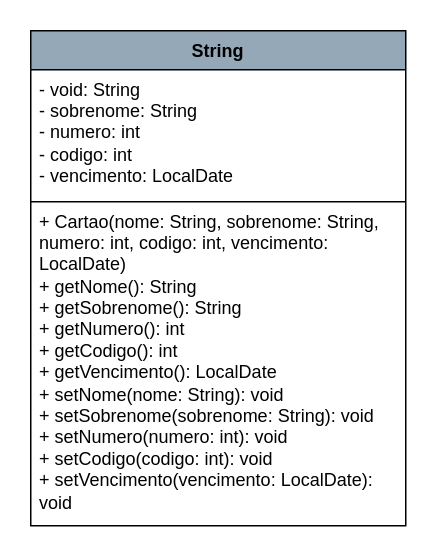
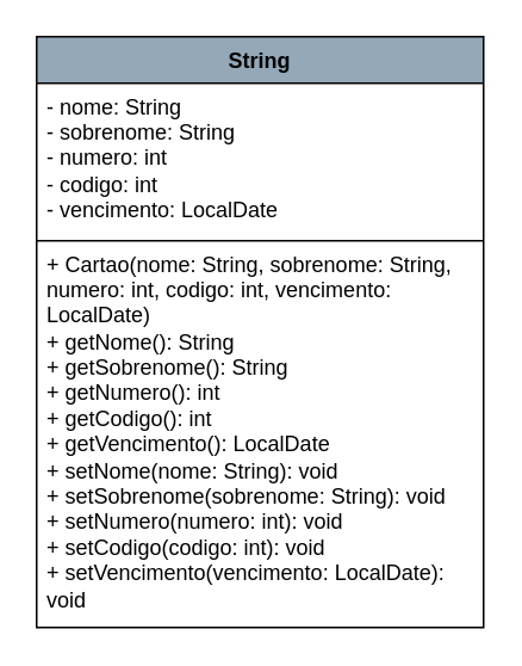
- <mxCell id="3" value="&lt;div&gt;- void: String&amp;nbsp;&lt;/div&gt;&lt;div&gt;- sobrenome: String&lt;/div&gt;&lt;div&gt;- numero: int&lt;/div&gt;&lt;div&gt;- codigo: int&lt;/div&gt;&lt;div&gt;- vencimento: LocalDate&lt;br&gt;&lt;/div&gt;" style="text;strokeColor=none;fillColor=none;align=left;verticalAlign=middle;spacingLeft=4;spacingRight=4;overflow=hidden;rotatable=0;points=[[0,0.5],[1,0.5]];portConstraint=eastwest;whiteSpace=wrap;html=1;" vertex="1" parent="2"><mxGeometry y="26" width="250" height="84" as="geometry" /></mxCell>
+ <mxCell id="3" value="&lt;div&gt;- nome: String&amp;nbsp;&lt;/div&gt;&lt;div&gt;- sobrenome: String&lt;/div&gt;&lt;div&gt;- numero: int&lt;/div&gt;&lt;div&gt;- codigo: int&lt;/div&gt;&lt;div&gt;- vencimento: LocalDate&lt;br&gt;&lt;/div&gt;" style="text;strokeColor=none;fillColor=none;align=left;verticalAlign=middle;spacingLeft=4;spacingRight=4;overflow=hidden;rotatable=0;points=[[0,0.5],[1,0.5]];portConstraint=eastwest;whiteSpace=wrap;html=1;" vertex="1" parent="2"><mxGeometry y="26" width="250" height="84" as="geometry" /></mxCell>
